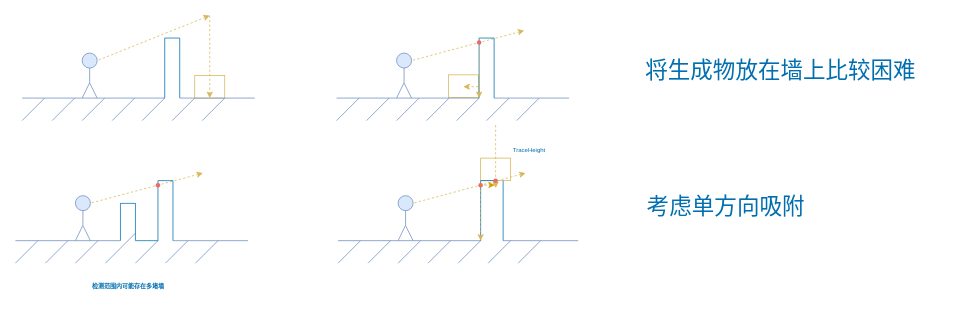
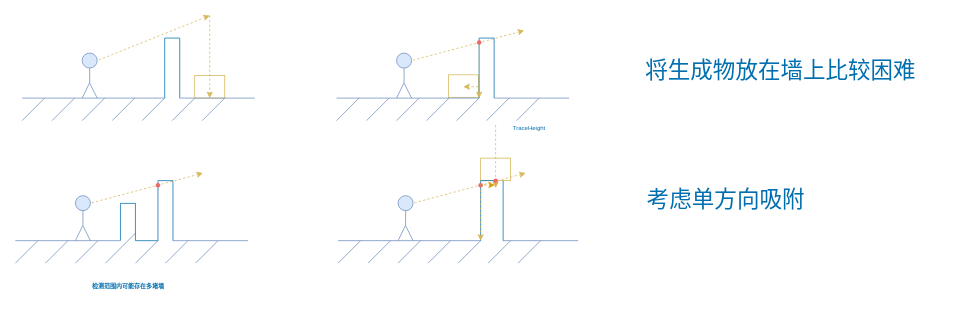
- <mxCell id="67" value="TraceHeight" style="text;html=1;strokeColor=none;fillColor=none;align=center;verticalAlign=middle;whiteSpace=wrap;rounded=0;fontSize=8;fontColor=#006EAF;" vertex="1" parent="1"><mxGeometry x="690" y="190" width="30" height="20" as="geometry" /></mxCell>
+ <mxCell id="67" value="TraceHeight" style="text;html=1;strokeColor=none;fillColor=none;align=center;verticalAlign=middle;whiteSpace=wrap;rounded=0;fontSize=8;fontColor=#006EAF;" vertex="1" parent="1"><mxGeometry x="690" y="160" width="30" height="20" as="geometry" /></mxCell>
- <mxCell id="90" value="&lt;div style=&quot;text-align: center;&quot;&gt;&lt;span style=&quot;font-size: 30px;&quot;&gt;考虑单方向吸附&lt;/span&gt;&lt;/div&gt;" style="text;whiteSpace=wrap;html=1;fontSize=8;fontColor=#006EAF;" vertex="1" parent="1"><mxGeometry x="860" y="250" width="390" height="60" as="geometry" /></mxCell>
+ <mxCell id="90" value="&lt;div style=&quot;text-align: center;&quot;&gt;&lt;span style=&quot;font-size: 30px;&quot;&gt;考虑单方向吸附&lt;/span&gt;&lt;/div&gt;" style="text;whiteSpace=wrap;html=1;fontSize=8;fontColor=#006EAF;" vertex="1" parent="1"><mxGeometry x="860" y="240" width="390" height="60" as="geometry" /></mxCell>
